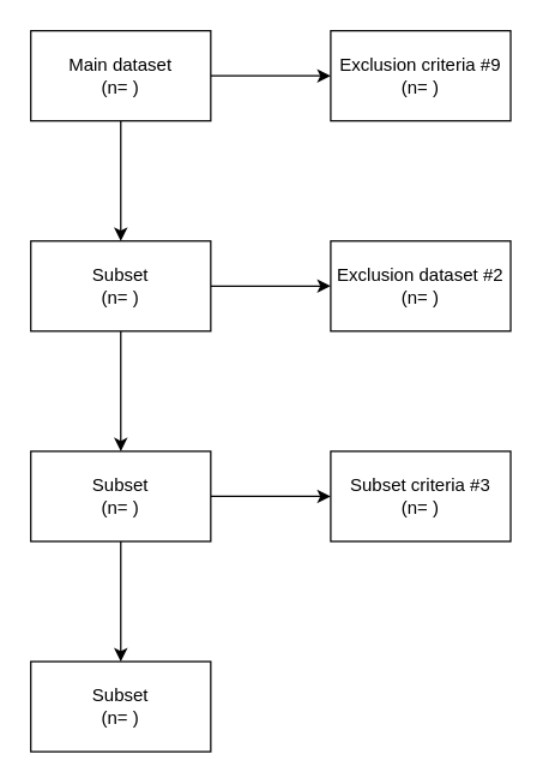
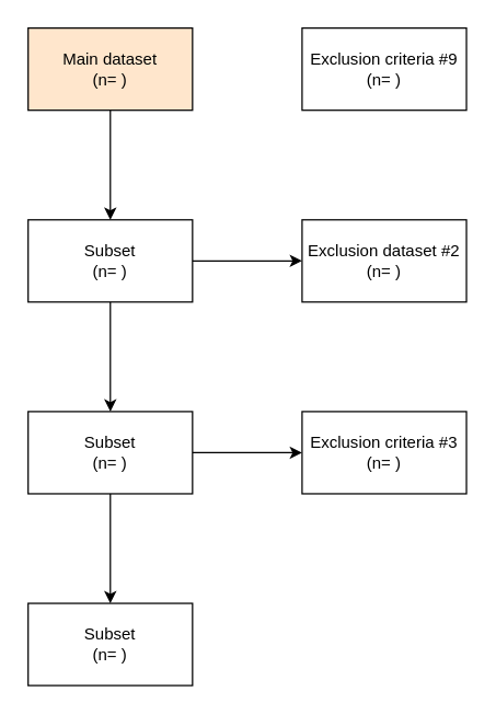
- <mxCell id="4" value="Main dataset&lt;br&gt;(n= )" style="rounded=0;whiteSpace=wrap;html=1;" vertex="1" parent="1"><mxGeometry x="20" y="20" width="120" height="60" as="geometry" /></mxCell>
+ <mxCell id="4" value="Main dataset&lt;br&gt;(n= )" style="rounded=0;whiteSpace=wrap;html=1;fillColor=#ffe6cc;" vertex="1" parent="1"><mxGeometry x="20" y="20" width="120" height="60" as="geometry" /></mxCell>
- <mxCell id="3" value="" style="edgeStyle=orthogonalEdgeStyle;rounded=0;orthogonalLoop=1;jettySize=auto;html=1;" edge="1" parent="1" source="4" target="5"><mxGeometry relative="1" as="geometry" /></mxCell>
- <mxCell id="13" value="&lt;span style=&quot;white-space: normal&quot;&gt;Subset criteria #3&lt;/span&gt;&lt;br style=&quot;white-space: normal&quot;&gt;&lt;span style=&quot;white-space: normal&quot;&gt;(n= )&lt;/span&gt;" style="rounded=0;whiteSpace=wrap;html=1;" vertex="1" parent="1"><mxGeometry x="220" y="300" width="120" height="60" as="geometry" /></mxCell>
+ <mxCell id="13" value="&lt;span style=&quot;white-space: normal&quot;&gt;Exclusion criteria #3&lt;/span&gt;&lt;br style=&quot;white-space: normal&quot;&gt;&lt;span style=&quot;white-space: normal&quot;&gt;(n= )&lt;/span&gt;" style="rounded=0;whiteSpace=wrap;html=1;" vertex="1" parent="1"><mxGeometry x="220" y="300" width="120" height="60" as="geometry" /></mxCell>
